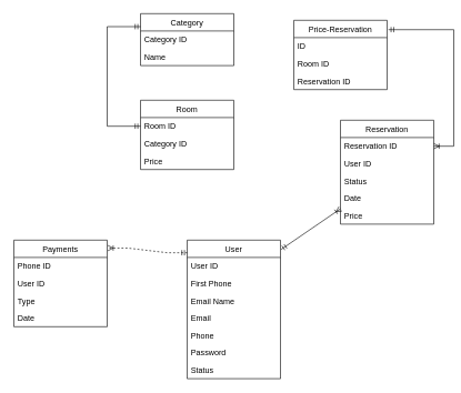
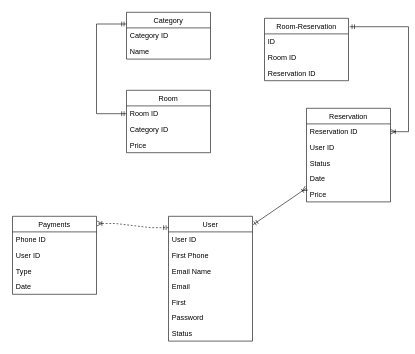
- <mxCell id="23" value="Price-Reservation" style="swimlane;fontStyle=0;childLayout=stackLayout;horizontal=1;startSize=26;fillColor=none;horizontalStack=0;resizeParent=1;resizeParentMax=0;resizeLast=0;collapsible=1;marginBottom=0;" parent="1" vertex="1"><mxGeometry x="440" y="30" width="140" height="104" as="geometry" /></mxCell>
+ <mxCell id="23" value="Room-Reservation" style="swimlane;fontStyle=0;childLayout=stackLayout;horizontal=1;startSize=26;fillColor=none;horizontalStack=0;resizeParent=1;resizeParentMax=0;resizeLast=0;collapsible=1;marginBottom=0;" parent="1" vertex="1"><mxGeometry x="440" y="30" width="140" height="104" as="geometry" /></mxCell>
- <mxCell id="7" value="Phone" style="text;strokeColor=none;fillColor=none;align=left;verticalAlign=top;spacingLeft=4;spacingRight=4;overflow=hidden;rotatable=0;points=[[0,0.5],[1,0.5]];portConstraint=eastwest;" parent="2" vertex="1"><mxGeometry y="130" width="140" height="26" as="geometry" /></mxCell>
+ <mxCell id="7" value="First" style="text;strokeColor=none;fillColor=none;align=left;verticalAlign=top;spacingLeft=4;spacingRight=4;overflow=hidden;rotatable=0;points=[[0,0.5],[1,0.5]];portConstraint=eastwest;" parent="2" vertex="1"><mxGeometry y="130" width="140" height="26" as="geometry" /></mxCell>
